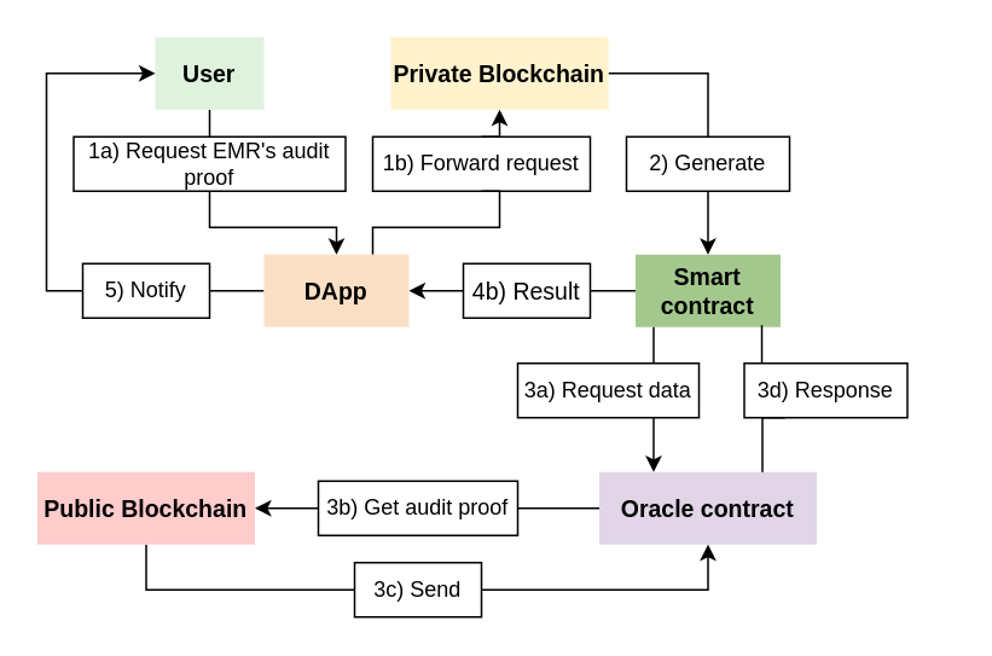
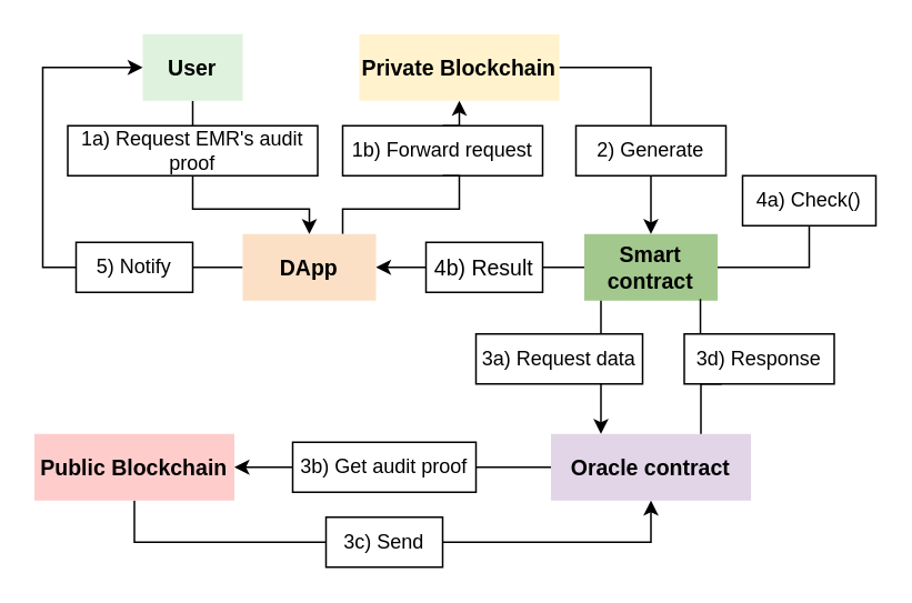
+ <mxCell id="28" value="4a) Check()" style="text;html=1;strokeColor=default;fillColor=none;align=center;verticalAlign=middle;whiteSpace=wrap;rounded=0;fontSize=12;" parent="1" vertex="1"><mxGeometry x="445" y="105" width="80" height="30" as="geometry" /></mxCell>
+ <mxCell id="9" style="edgeStyle=orthogonalEdgeStyle;rounded=0;orthogonalLoop=1;jettySize=auto;html=1;exitX=1;exitY=0.5;exitDx=0;exitDy=0;entryX=0.5;entryY=1;entryDx=0;entryDy=0;endArrow=none;endFill=0;" parent="1" source="11" target="28" edge="1"><mxGeometry relative="1" as="geometry" /></mxCell>
